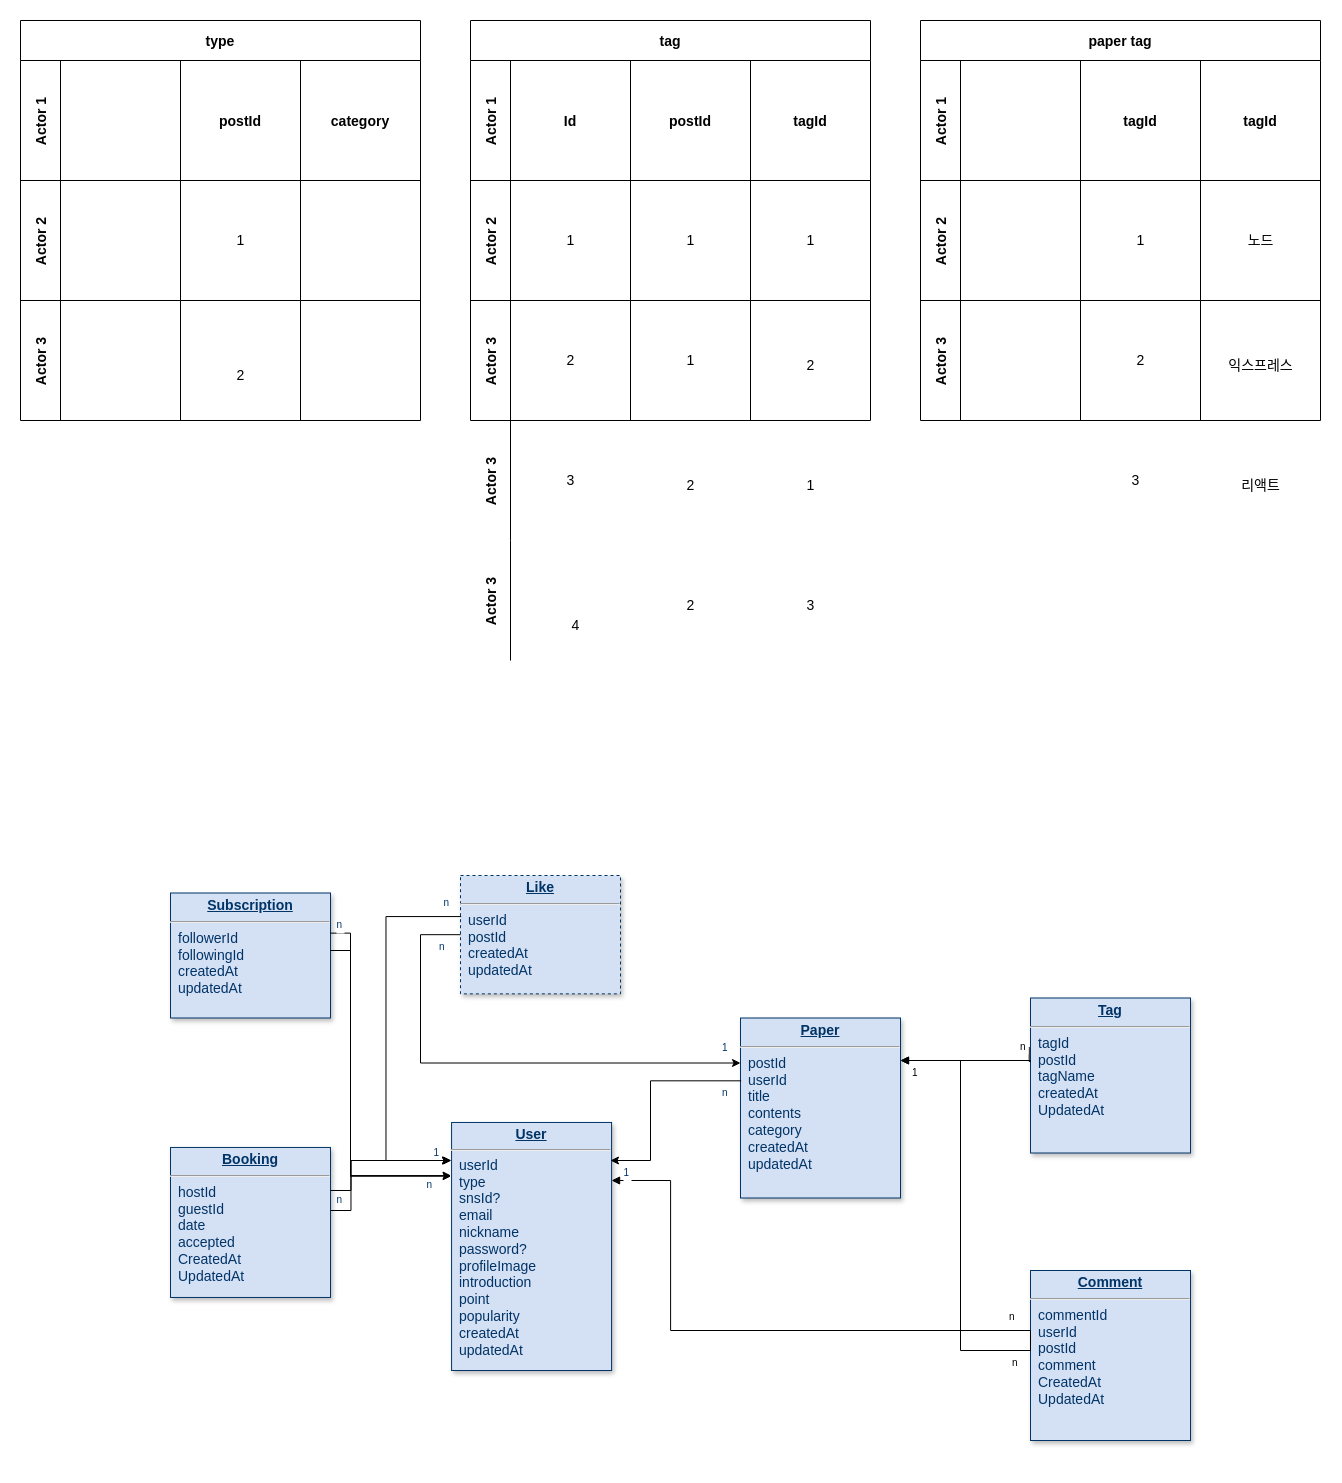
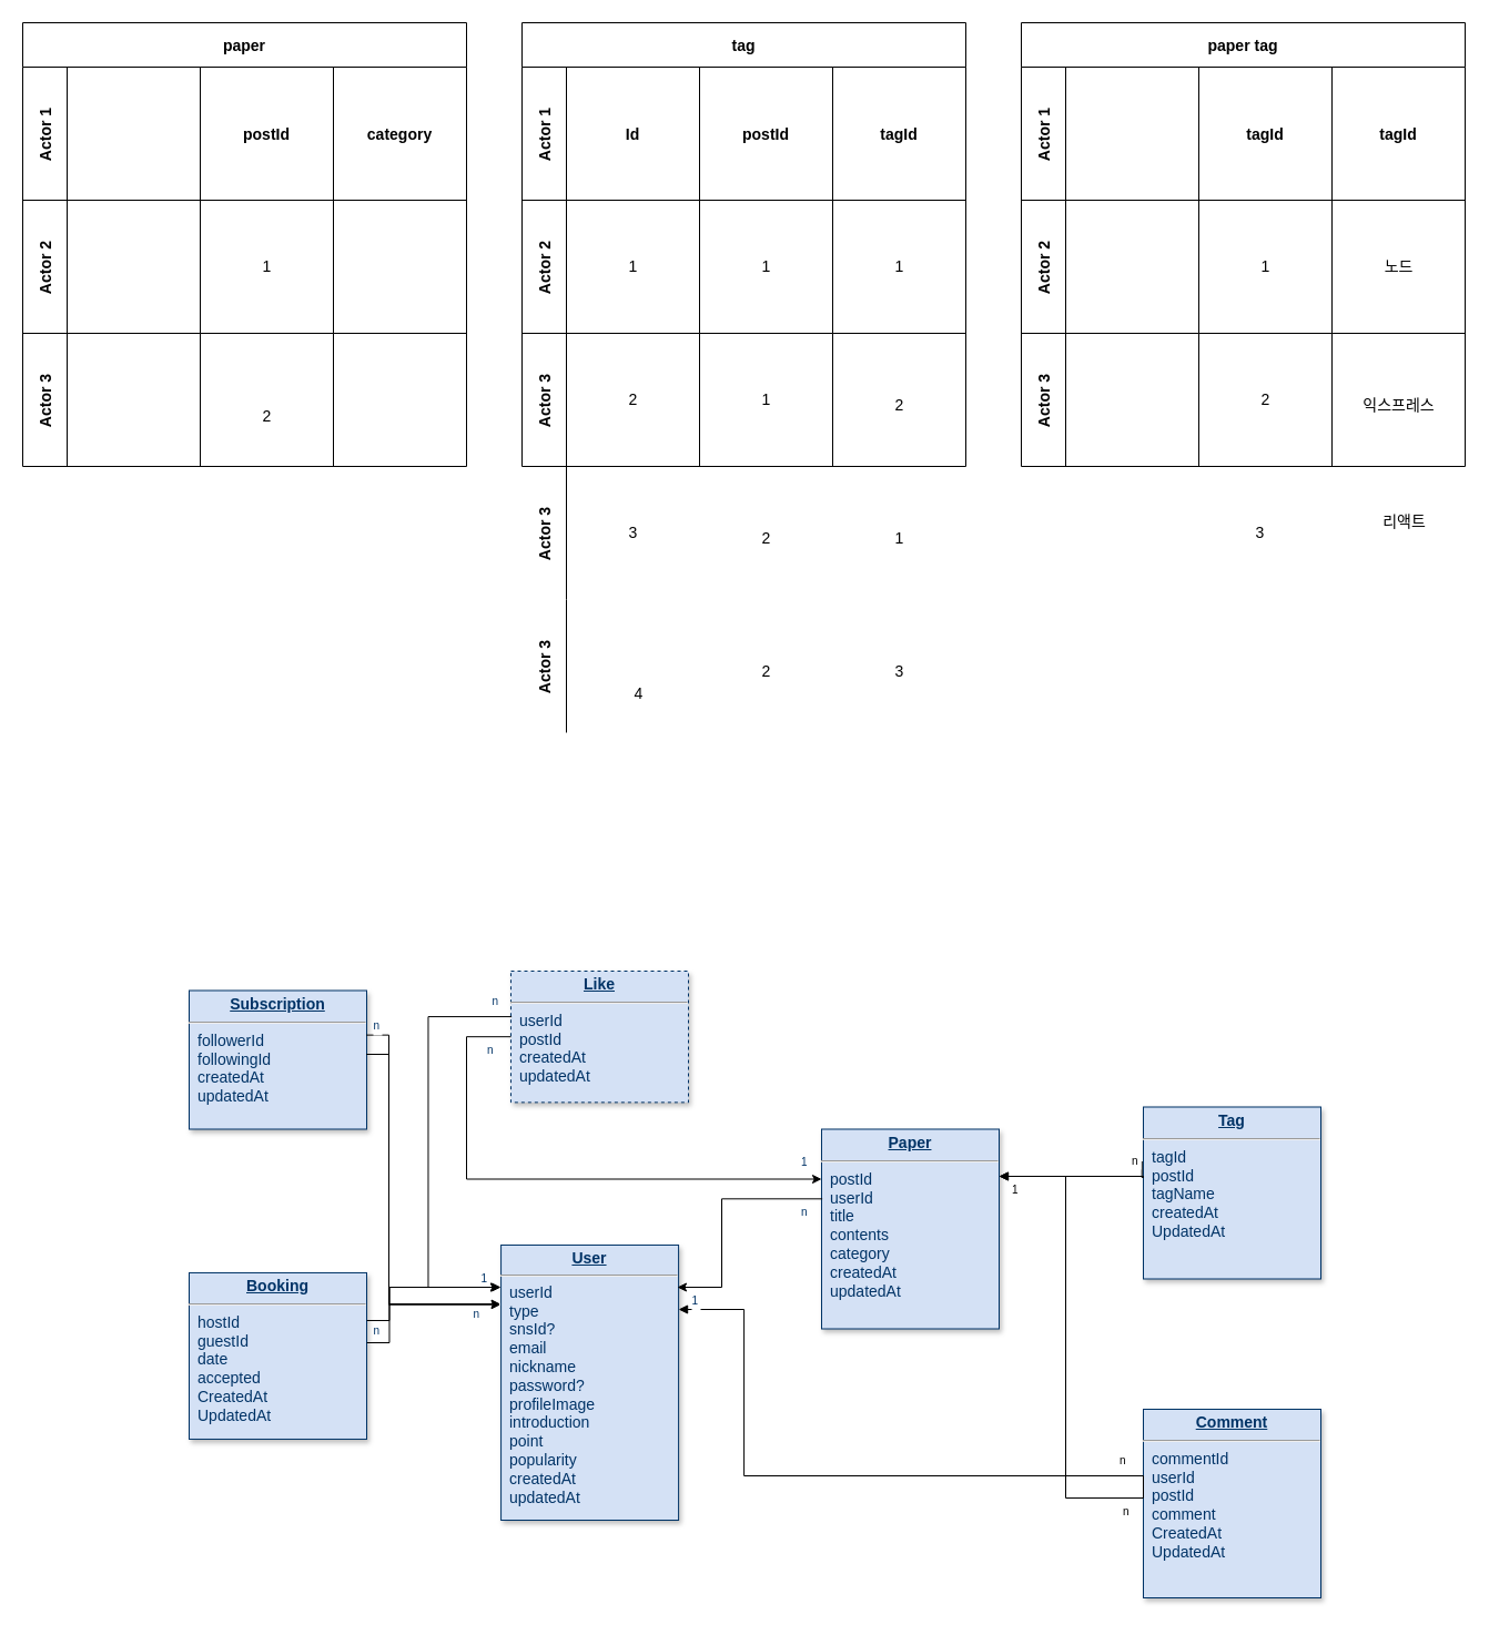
- <mxCell id="47" value="type" style="shape=table;childLayout=tableLayout;startSize=40;collapsible=0;recursiveResize=0;expand=0;fontStyle=1;fontSize=14;" vertex="1" parent="1"><mxGeometry x="20" y="20" width="400" height="400" as="geometry" /></mxCell>
+ <mxCell id="47" value="paper" style="shape=table;childLayout=tableLayout;startSize=40;collapsible=0;recursiveResize=0;expand=0;fontStyle=1;fontSize=14;" vertex="1" parent="1"><mxGeometry x="20" y="20" width="400" height="400" as="geometry" /></mxCell>
- <mxCell id="95" value="리액트" style="text;html=1;align=center;verticalAlign=middle;resizable=0;points=[];autosize=1;strokeColor=none;fillColor=none;fontSize=14;" vertex="1" parent="1"><mxGeometry x="1230" y="470" width="60" height="30" as="geometry" /></mxCell>
+ <mxCell id="95" value="리액트" style="text;html=1;align=center;verticalAlign=middle;resizable=0;points=[];autosize=1;strokeColor=none;fillColor=none;fontSize=14;" vertex="1" parent="1"><mxGeometry x="1235" y="455" width="60" height="30" as="geometry" /></mxCell>
